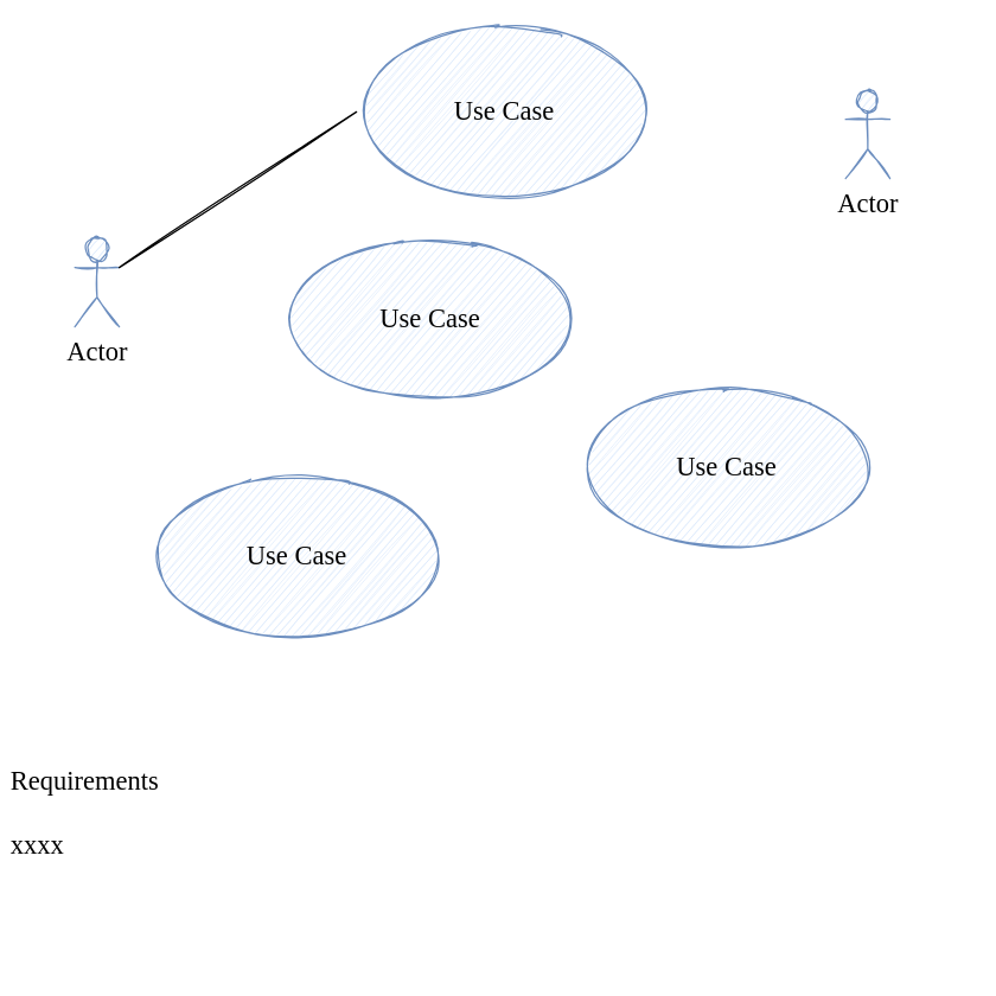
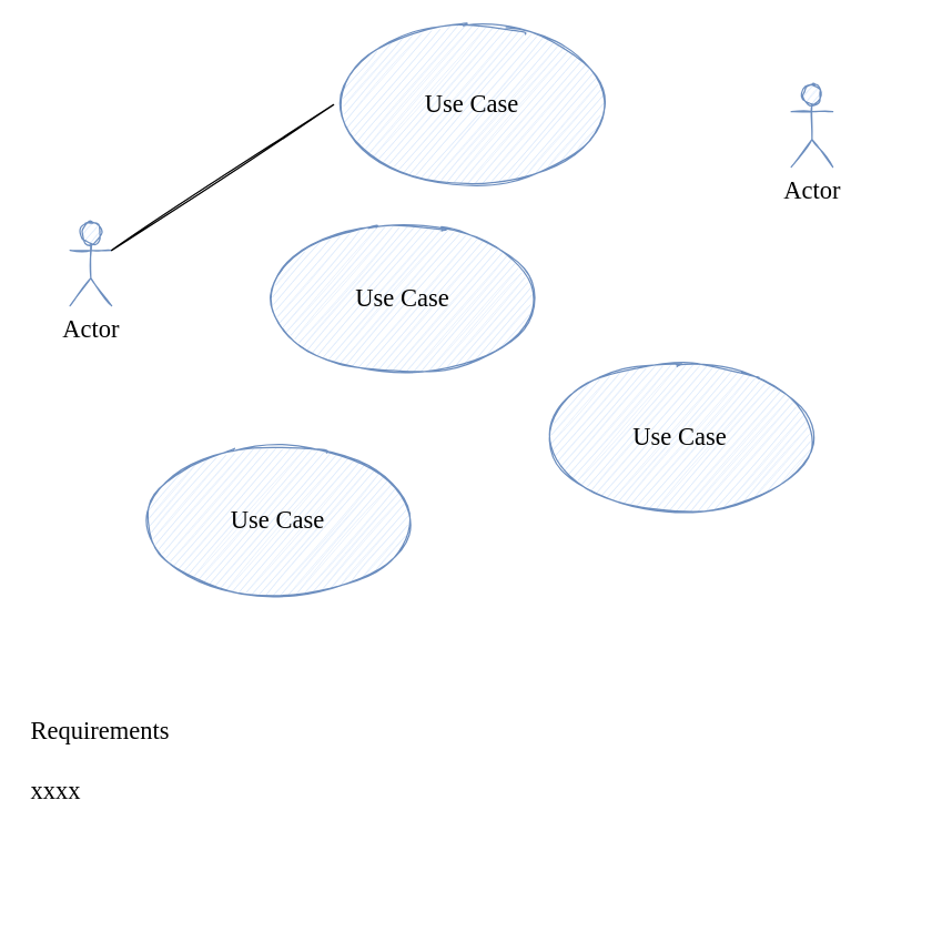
- <mxCell id="9" value="Requirements&lt;br&gt;&lt;br&gt;xxxx" style="text;html=1;strokeColor=none;fillColor=none;align=left;verticalAlign=top;whiteSpace=wrap;rounded=0;sketch=1;fontFamily=Architects Daughter;fontSource=https%3A%2F%2Ffonts.googleapis.com%2Fcss%3Ffamily%3DArchitects%2BDaughter;fontSize=18;" vertex="1" parent="1"><mxGeometry x="5" y="510" width="630" height="140" as="geometry" /></mxCell>
+ <mxCell id="9" value="Requirements&lt;br&gt;&lt;br&gt;xxxx" style="text;html=1;strokeColor=none;fillColor=none;align=left;verticalAlign=top;whiteSpace=wrap;rounded=0;sketch=1;fontFamily=Architects Daughter;fontSource=https%3A%2F%2Ffonts.googleapis.com%2Fcss%3Ffamily%3DArchitects%2BDaughter;fontSize=18;" vertex="1" parent="1"><mxGeometry x="20" y="510" width="630" height="140" as="geometry" /></mxCell>
